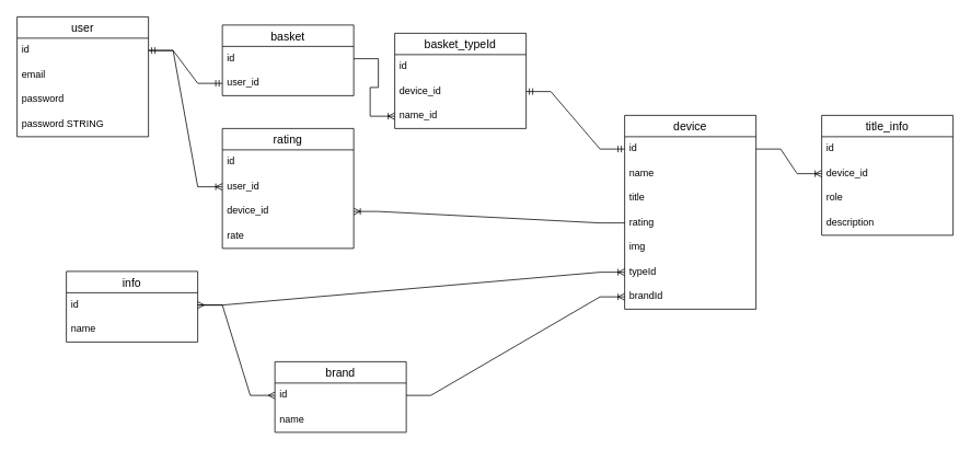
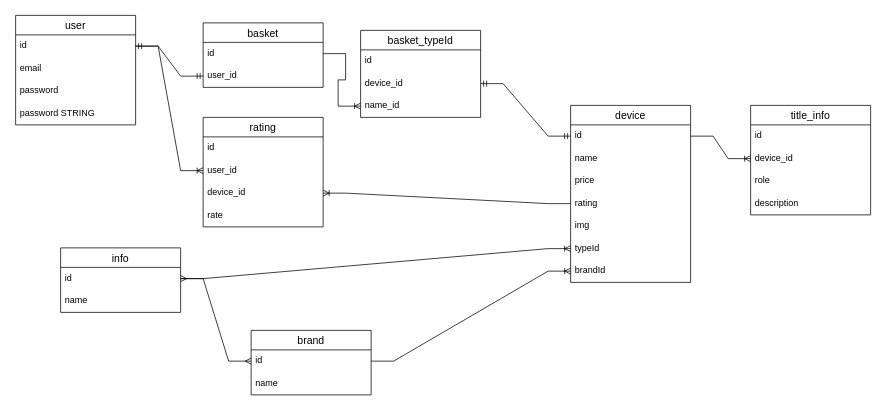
- <mxCell id="14" value="title" style="text;strokeColor=none;fillColor=none;spacingLeft=4;spacingRight=4;overflow=hidden;rotatable=0;points=[[0,0.5],[1,0.5]];portConstraint=eastwest;fontSize=12;" vertex="1" parent="11"><mxGeometry y="86" width="160" height="30" as="geometry" /></mxCell>
+ <mxCell id="14" value="price" style="text;strokeColor=none;fillColor=none;spacingLeft=4;spacingRight=4;overflow=hidden;rotatable=0;points=[[0,0.5],[1,0.5]];portConstraint=eastwest;fontSize=12;" vertex="1" parent="11"><mxGeometry y="86" width="160" height="30" as="geometry" /></mxCell>
